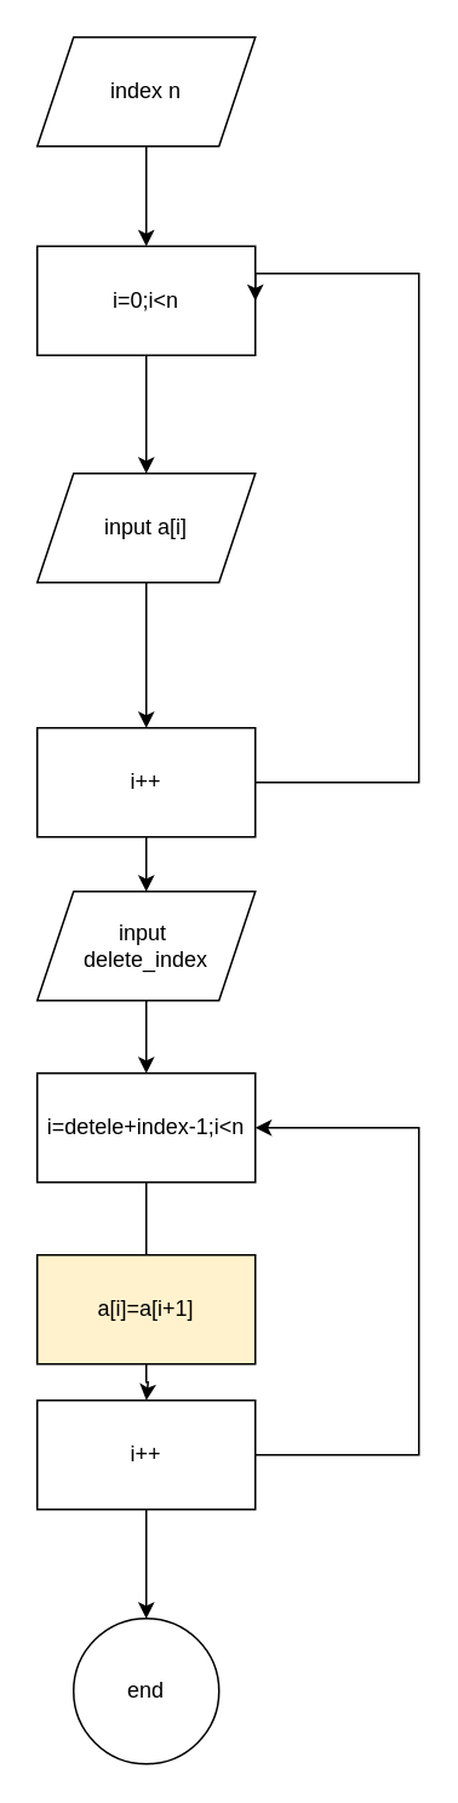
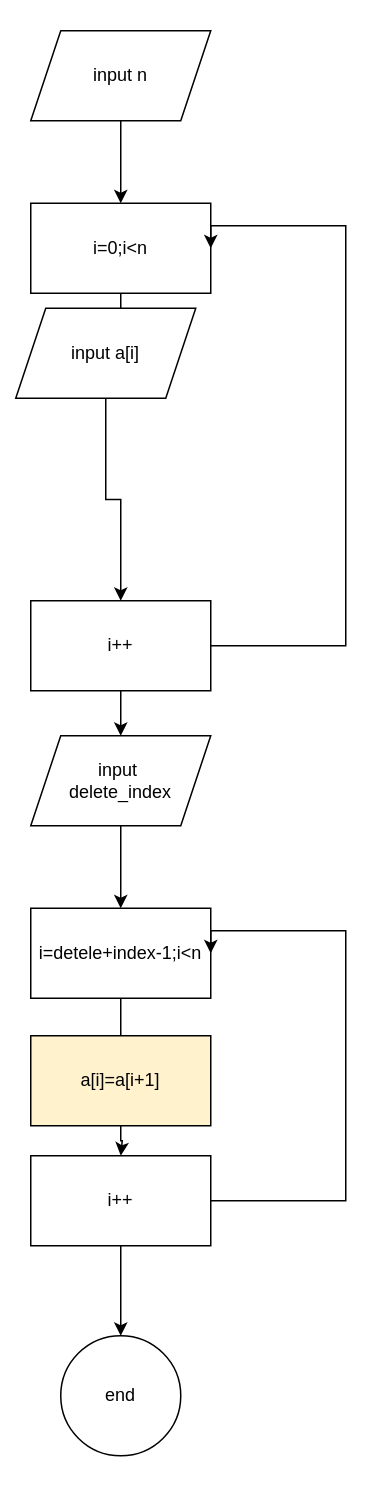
- <mxCell id="3" value="index n" style="shape=parallelogram;perimeter=parallelogramPerimeter;whiteSpace=wrap;html=1;fixedSize=1;" parent="1" vertex="1"><mxGeometry x="20" y="20" width="120" height="60" as="geometry" /></mxCell>
+ <mxCell id="3" value="input n" style="shape=parallelogram;perimeter=parallelogramPerimeter;whiteSpace=wrap;html=1;fixedSize=1;" parent="1" vertex="1"><mxGeometry x="20" y="20" width="120" height="60" as="geometry" /></mxCell>
- <mxCell id="7" value="input a[i]" style="shape=parallelogram;perimeter=parallelogramPerimeter;whiteSpace=wrap;html=1;fixedSize=1;rounded=0;" parent="1" vertex="1"><mxGeometry x="20" y="260" width="120" height="60" as="geometry" /></mxCell>
+ <mxCell id="7" value="input a[i]" style="shape=parallelogram;perimeter=parallelogramPerimeter;whiteSpace=wrap;html=1;fixedSize=1;rounded=0;" parent="1" vertex="1"><mxGeometry x="10" y="205" width="120" height="60" as="geometry" /></mxCell>
- <mxCell id="12" value="i=detele+index-1;i&amp;lt;n" style="rounded=0;whiteSpace=wrap;html=1;" parent="1" vertex="1"><mxGeometry x="20" y="590" width="120" height="60" as="geometry" /></mxCell>
+ <mxCell id="12" value="i=detele+index-1;i&amp;lt;n" style="rounded=0;whiteSpace=wrap;html=1;" parent="1" vertex="1"><mxGeometry x="20" y="605" width="120" height="60" as="geometry" /></mxCell>
